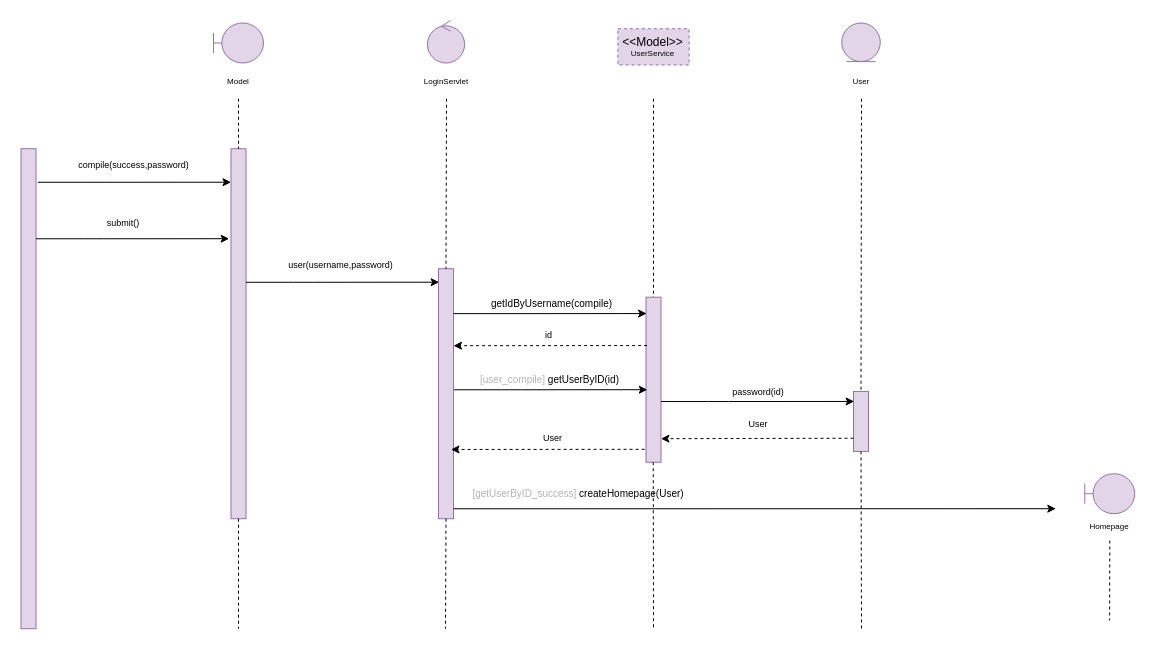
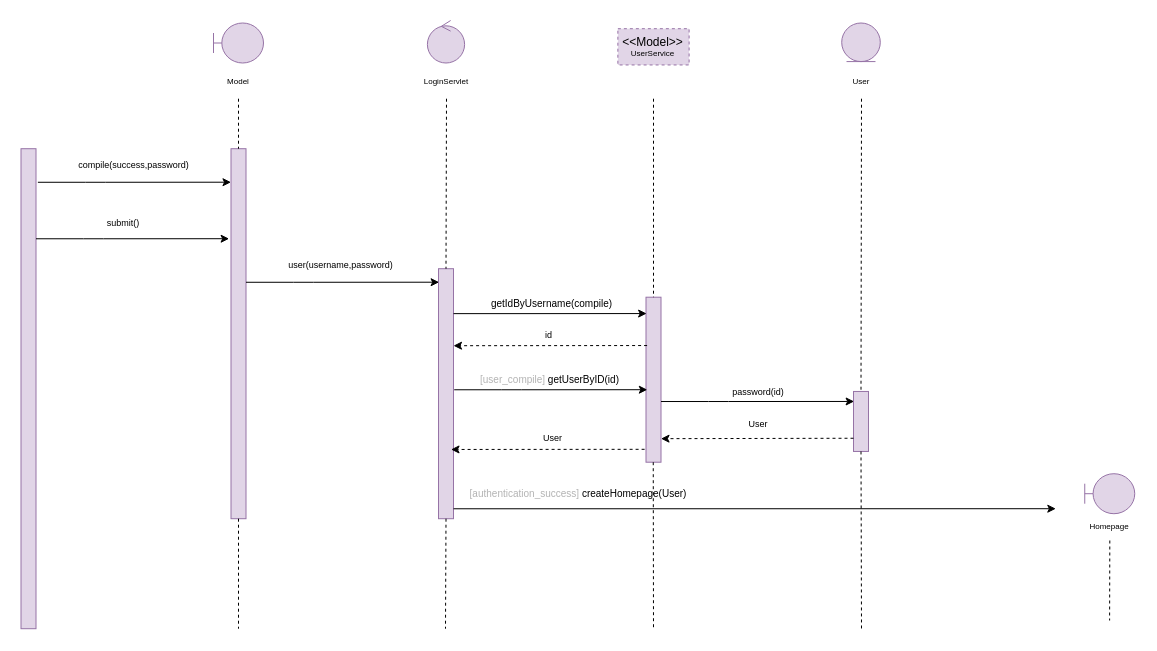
- <mxCell id="34" value="&lt;div&gt;&lt;font color=&quot;#B3B3B3&quot;&gt;[getUserByID_success] &lt;/font&gt;createHomepage(User)&lt;/div&gt;" style="text;html=1;strokeColor=none;fillColor=none;align=center;verticalAlign=middle;whiteSpace=wrap;rounded=0;fontSize=10;" vertex="1" parent="1"><mxGeometry x="452.75" y="483.21" width="250.25" height="20" as="geometry" /></mxCell>
+ <mxCell id="34" value="&lt;div&gt;&lt;font color=&quot;#B3B3B3&quot;&gt;[authentication_success] &lt;/font&gt;createHomepage(User)&lt;/div&gt;" style="text;html=1;strokeColor=none;fillColor=none;align=center;verticalAlign=middle;whiteSpace=wrap;rounded=0;fontSize=10;" vertex="1" parent="1"><mxGeometry x="452.75" y="483.21" width="250.25" height="20" as="geometry" /></mxCell>
